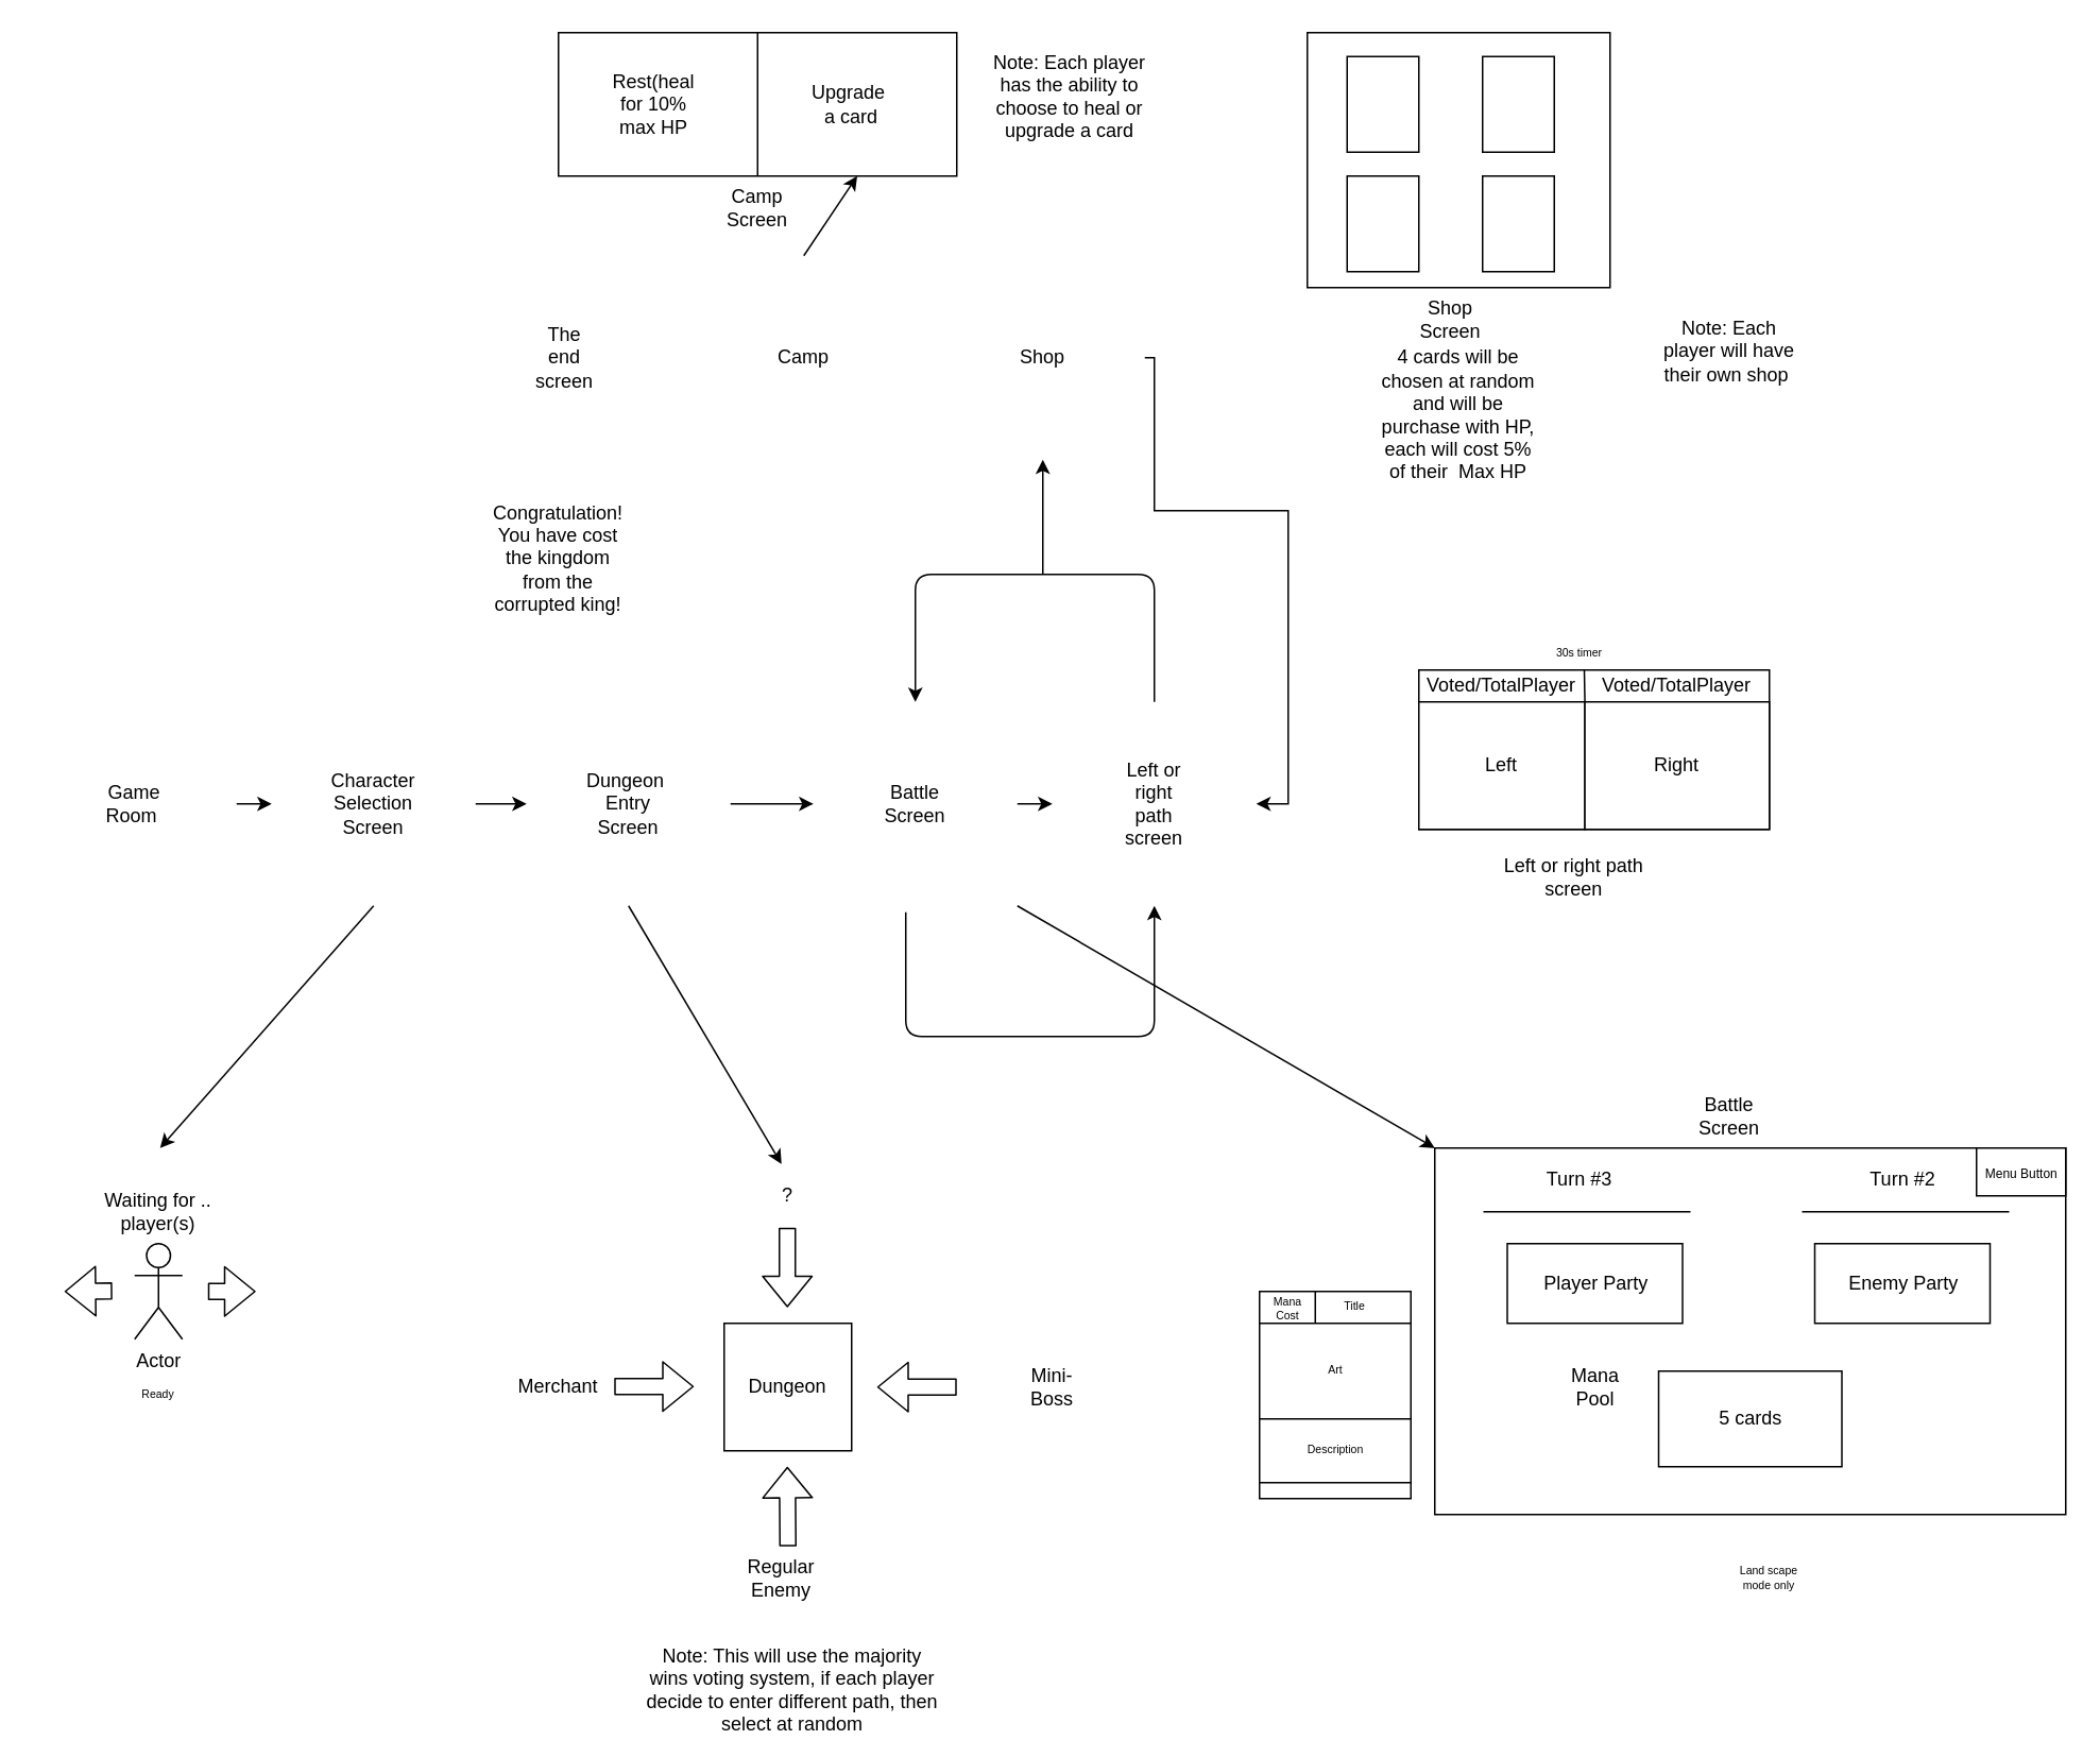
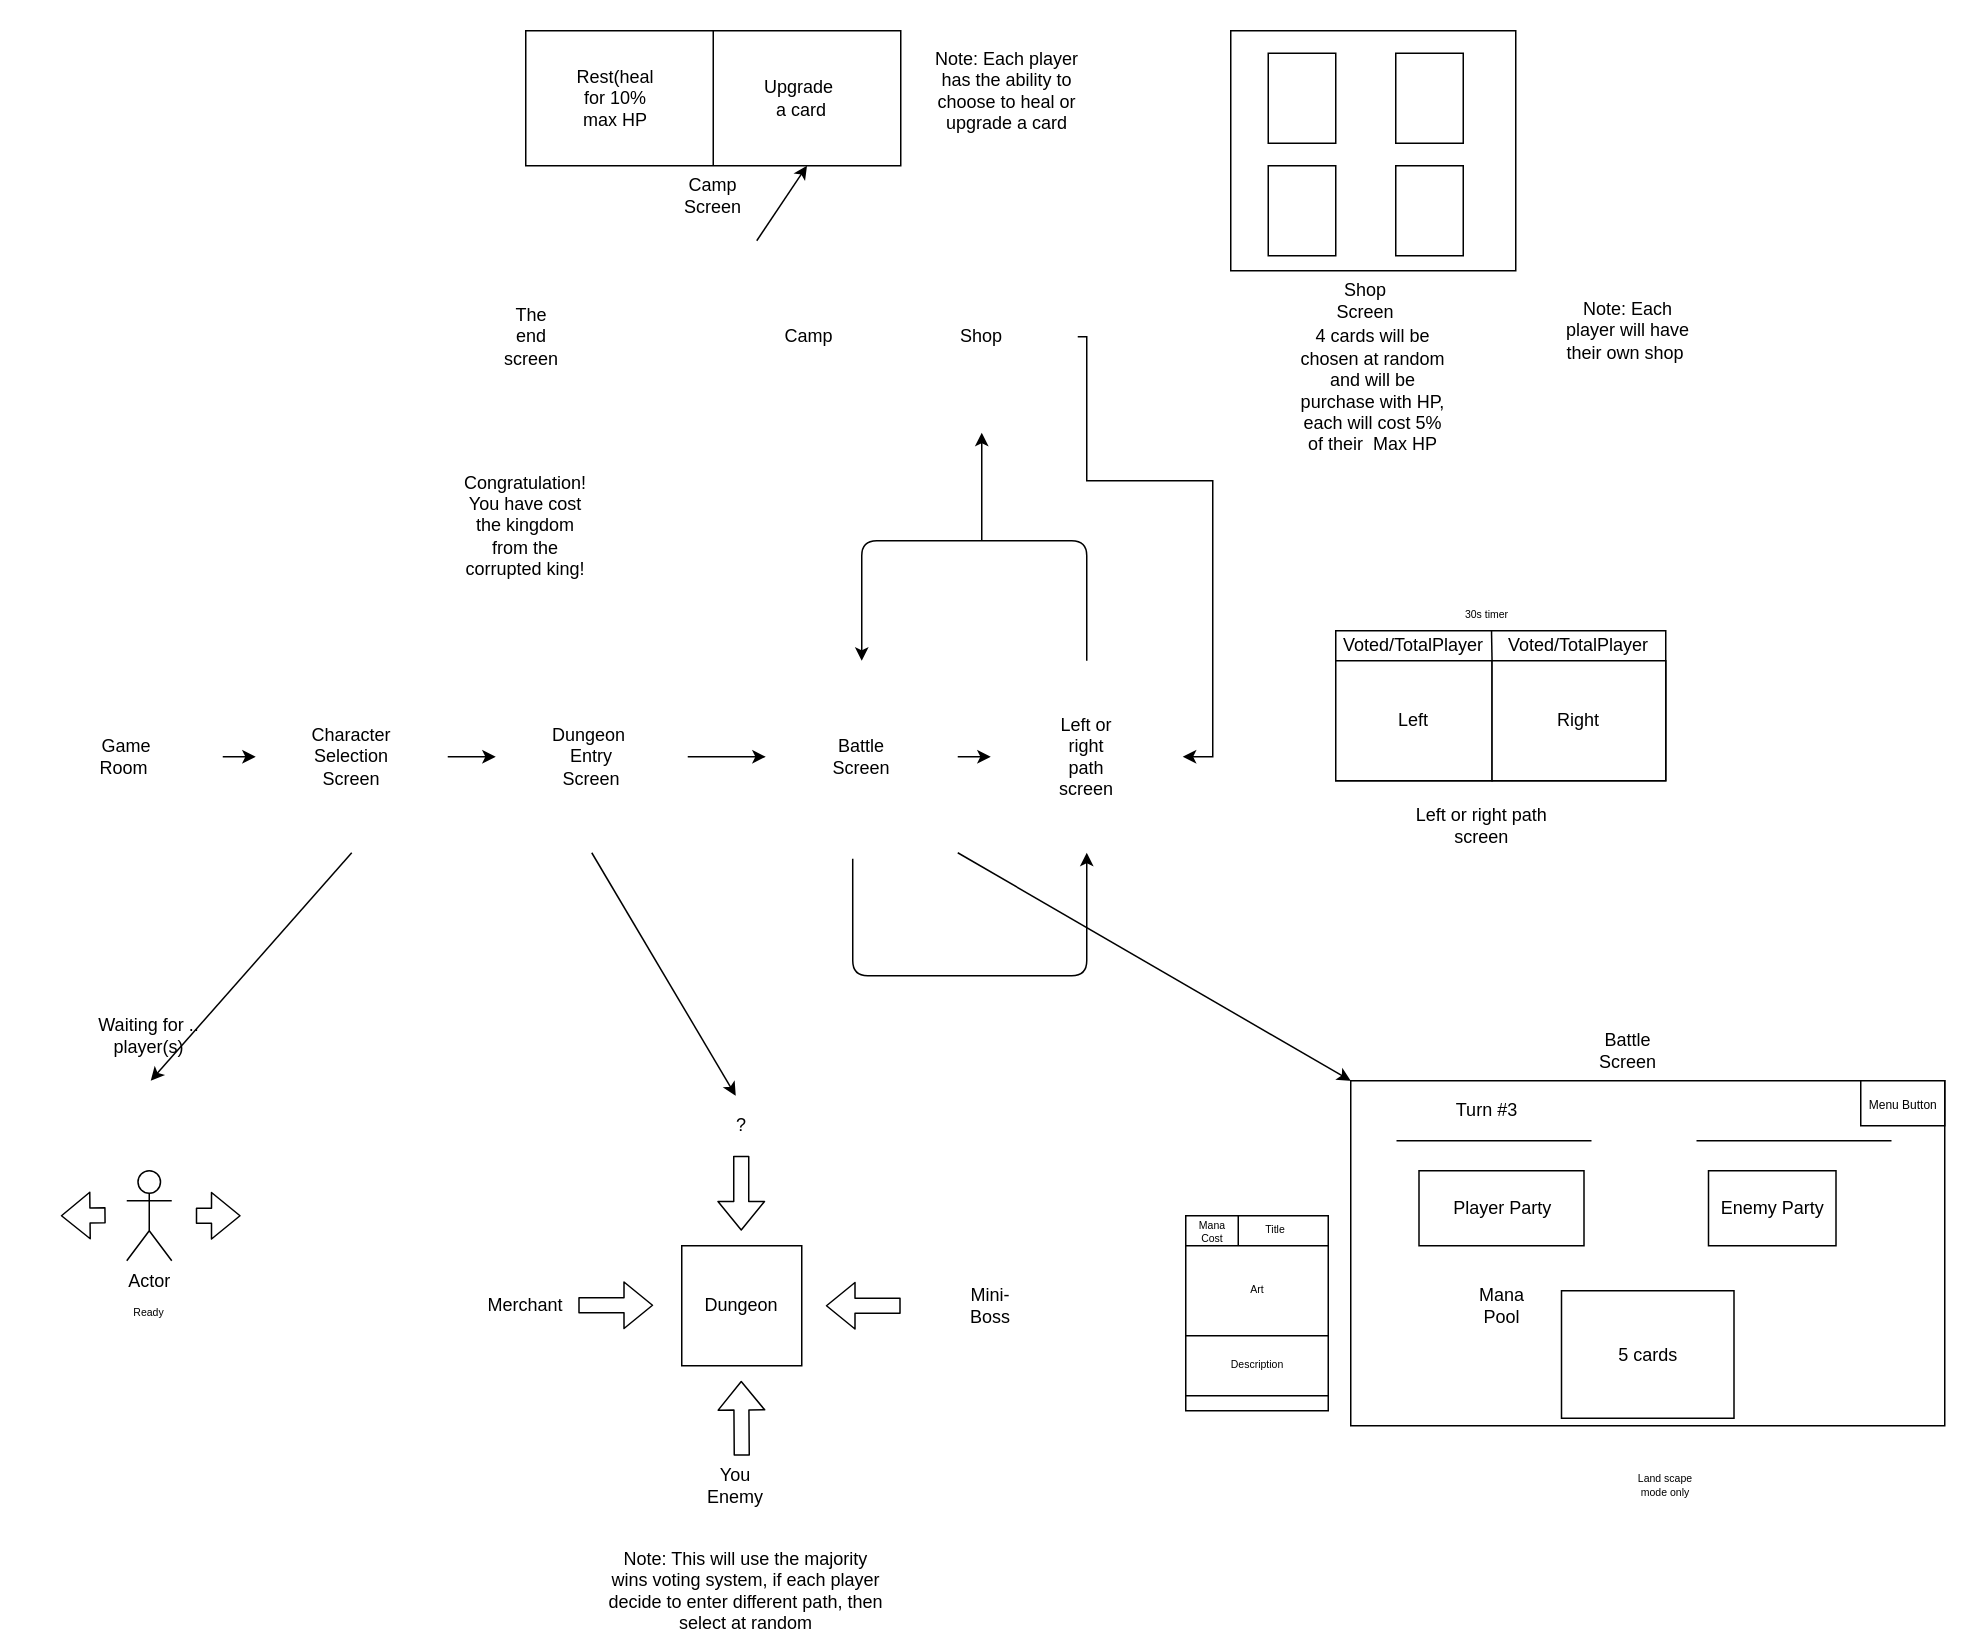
- <mxCell id="35" value="Camp" style="text;html=1;strokeColor=none;fillColor=none;align=center;verticalAlign=middle;whiteSpace=wrap;rounded=0;" parent="33" vertex="1"><mxGeometry x="44" y="54" width="40" height="20" as="geometry" /></mxCell>
+ <mxCell id="35" value="Camp" style="text;html=1;strokeColor=none;fillColor=none;align=center;verticalAlign=middle;whiteSpace=wrap;rounded=0;" parent="33" vertex="1"><mxGeometry x="79" y="54" width="40" height="20" as="geometry" /></mxCell>
- <mxCell id="85" value="Turn #2&lt;br&gt;" style="text;html=1;strokeColor=none;fillColor=none;align=center;verticalAlign=middle;whiteSpace=wrap;rounded=0;" parent="77" vertex="1"><mxGeometry x="263.5" y="40" width="60" height="20" as="geometry" /></mxCell>
- <mxCell id="50" value="Waiting for .. player(s)" style="text;html=1;strokeColor=none;fillColor=none;align=center;verticalAlign=middle;whiteSpace=wrap;rounded=0;" parent="1" vertex="1"><mxGeometry x="56" y="750" width="86" height="20" as="geometry" /></mxCell>
+ <mxCell id="50" value="Waiting for .. player(s)" style="text;html=1;strokeColor=none;fillColor=none;align=center;verticalAlign=middle;whiteSpace=wrap;rounded=0;" parent="1" vertex="1"><mxGeometry x="56" y="680" width="86" height="20" as="geometry" /></mxCell>
- <mxCell id="80" value="Enemy Party" style="html=1;" parent="77" vertex="1"><mxGeometry x="238.5" y="90" width="110" height="50" as="geometry" /></mxCell>
+ <mxCell id="80" value="Enemy Party" style="html=1;" parent="77" vertex="1"><mxGeometry x="238.5" y="90" width="85" height="50" as="geometry" /></mxCell>
- <mxCell id="81" value="5 cards" style="rounded=0;whiteSpace=wrap;html=1;" parent="77" vertex="1"><mxGeometry x="140.5" y="170" width="115" height="60" as="geometry" /></mxCell>
+ <mxCell id="81" value="5 cards" style="rounded=0;whiteSpace=wrap;html=1;" parent="77" vertex="1"><mxGeometry x="140.5" y="170" width="115" height="85" as="geometry" /></mxCell>
- <mxCell id="58" value="Regular Enemy" style="text;html=1;strokeColor=none;fillColor=none;align=center;verticalAlign=middle;whiteSpace=wrap;rounded=0;" parent="1" vertex="1"><mxGeometry x="470" y="980" width="40" height="20" as="geometry" /></mxCell>
+ <mxCell id="58" value="You Enemy" style="text;html=1;strokeColor=none;fillColor=none;align=center;verticalAlign=middle;whiteSpace=wrap;rounded=0;" parent="1" vertex="1"><mxGeometry x="470" y="980" width="40" height="20" as="geometry" /></mxCell>
